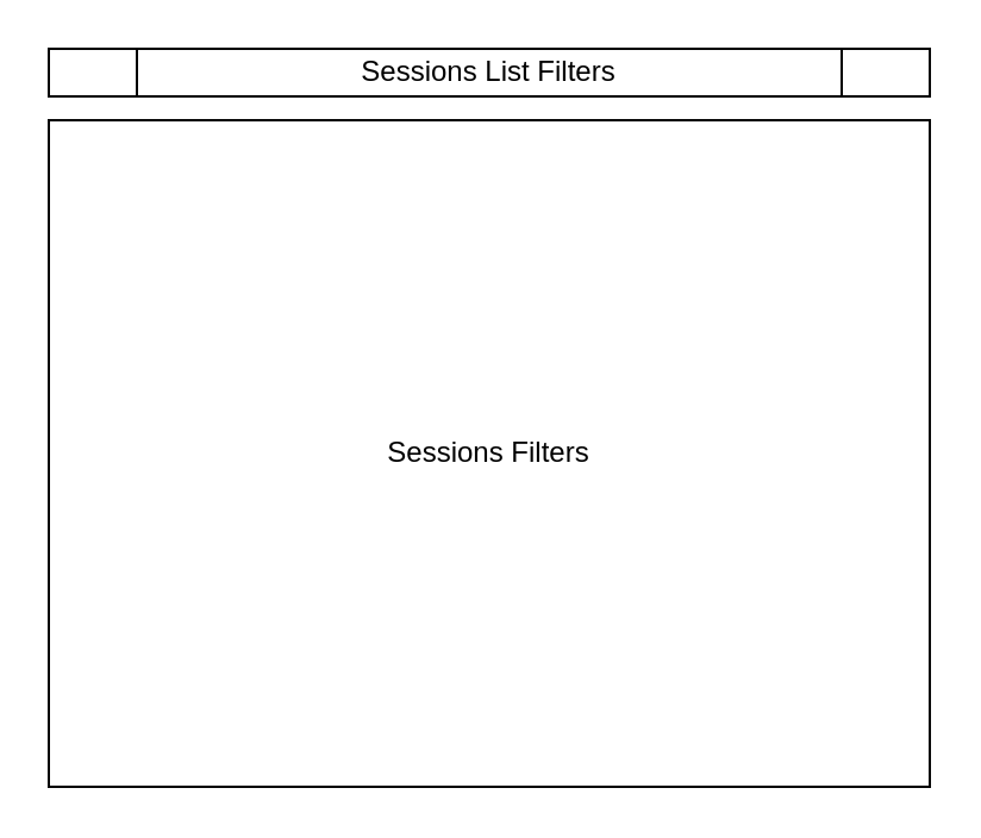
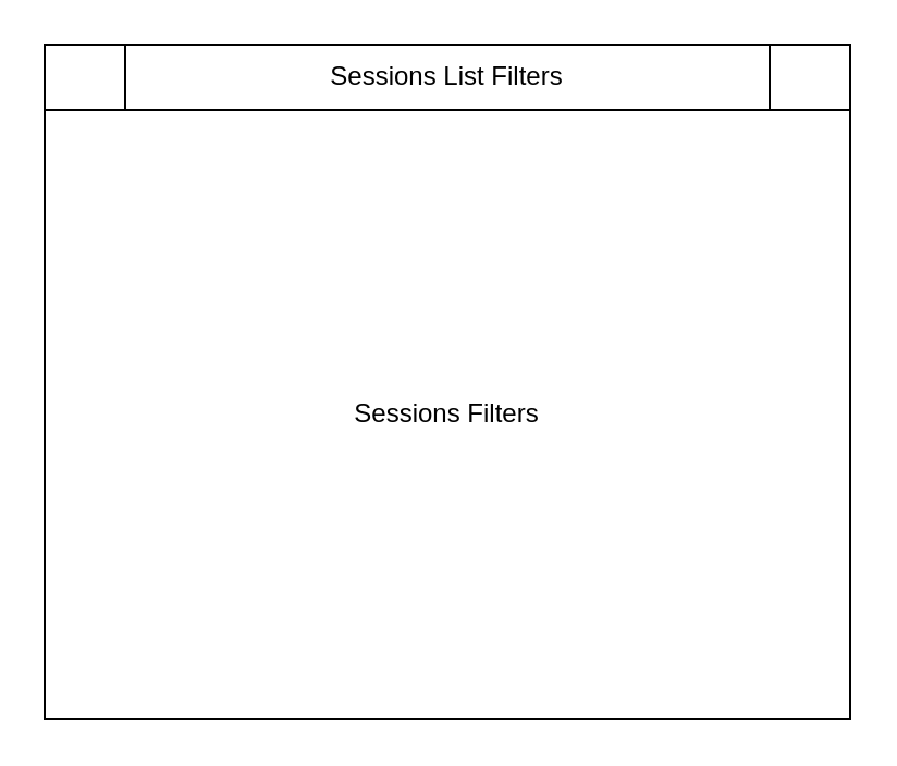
- <mxCell id="3" value="Sessions List Filters" style="shape=process;whiteSpace=wrap;html=1;backgroundOutline=1;" vertex="1" parent="1"><mxGeometry x="20" y="20" width="370" height="20" as="geometry" /></mxCell>
+ <mxCell id="3" value="Sessions List Filters" style="shape=process;whiteSpace=wrap;html=1;backgroundOutline=1;" vertex="1" parent="1"><mxGeometry x="20" y="20" width="370" height="30" as="geometry" /></mxCell>
